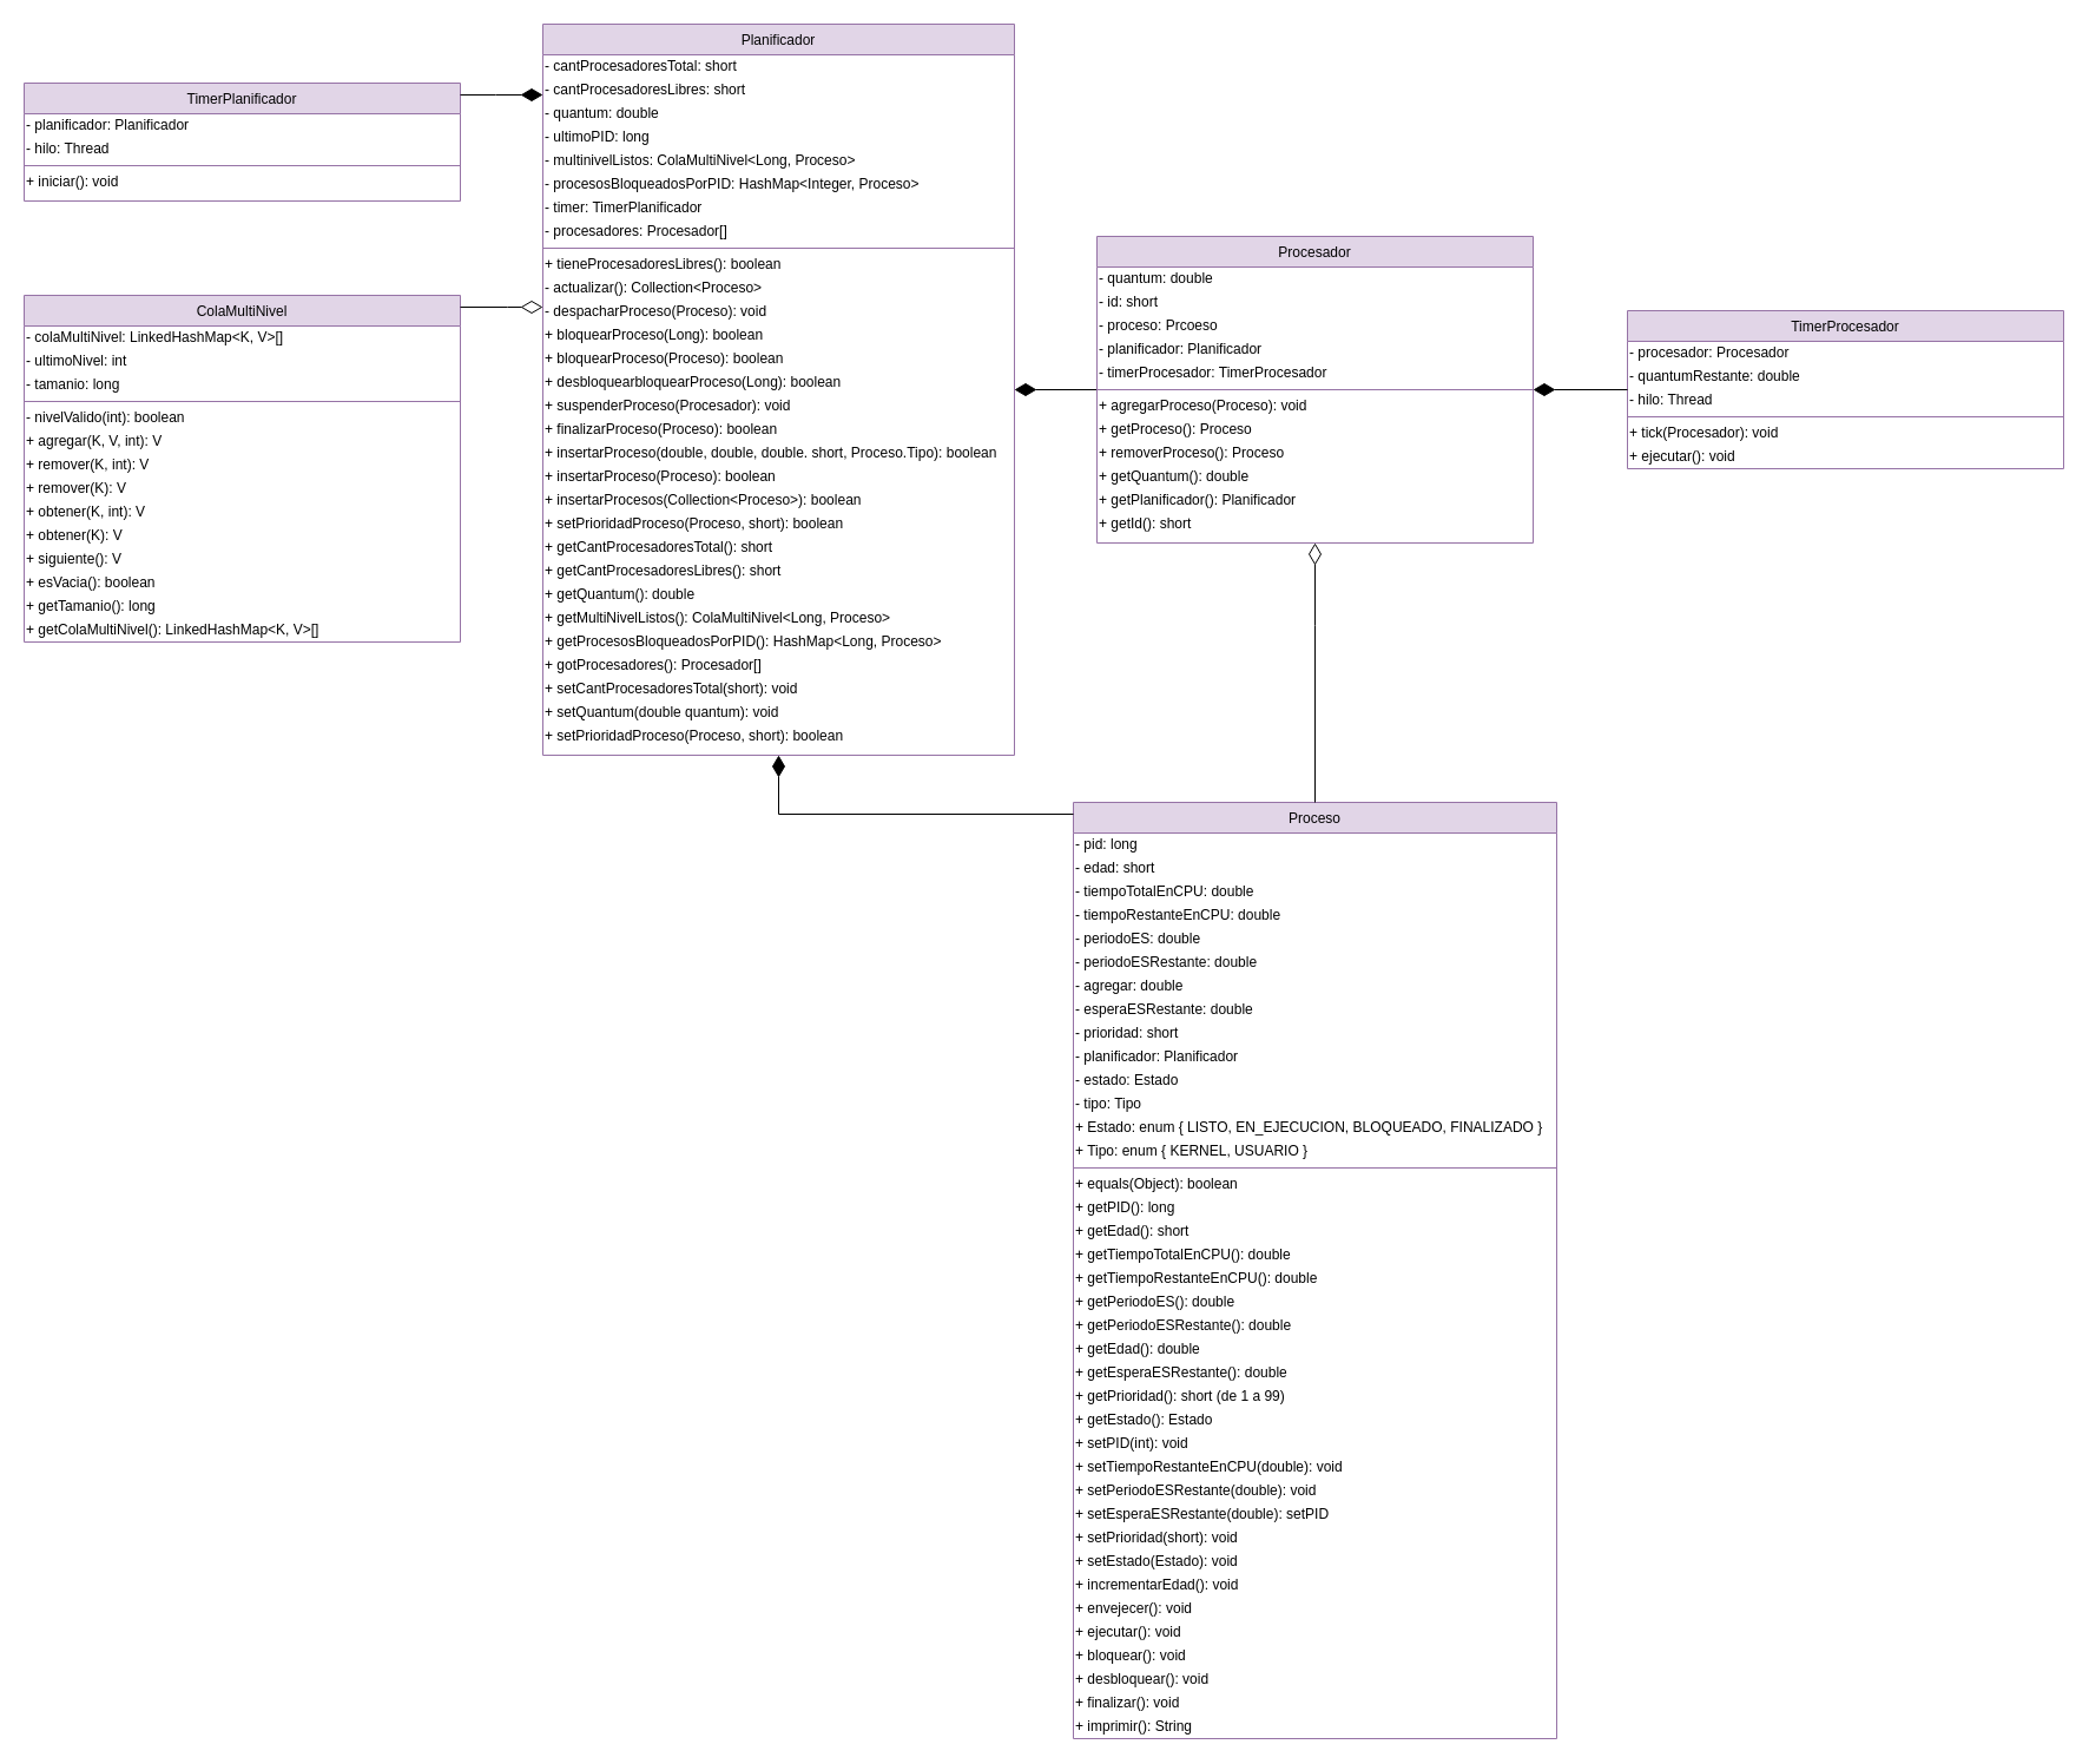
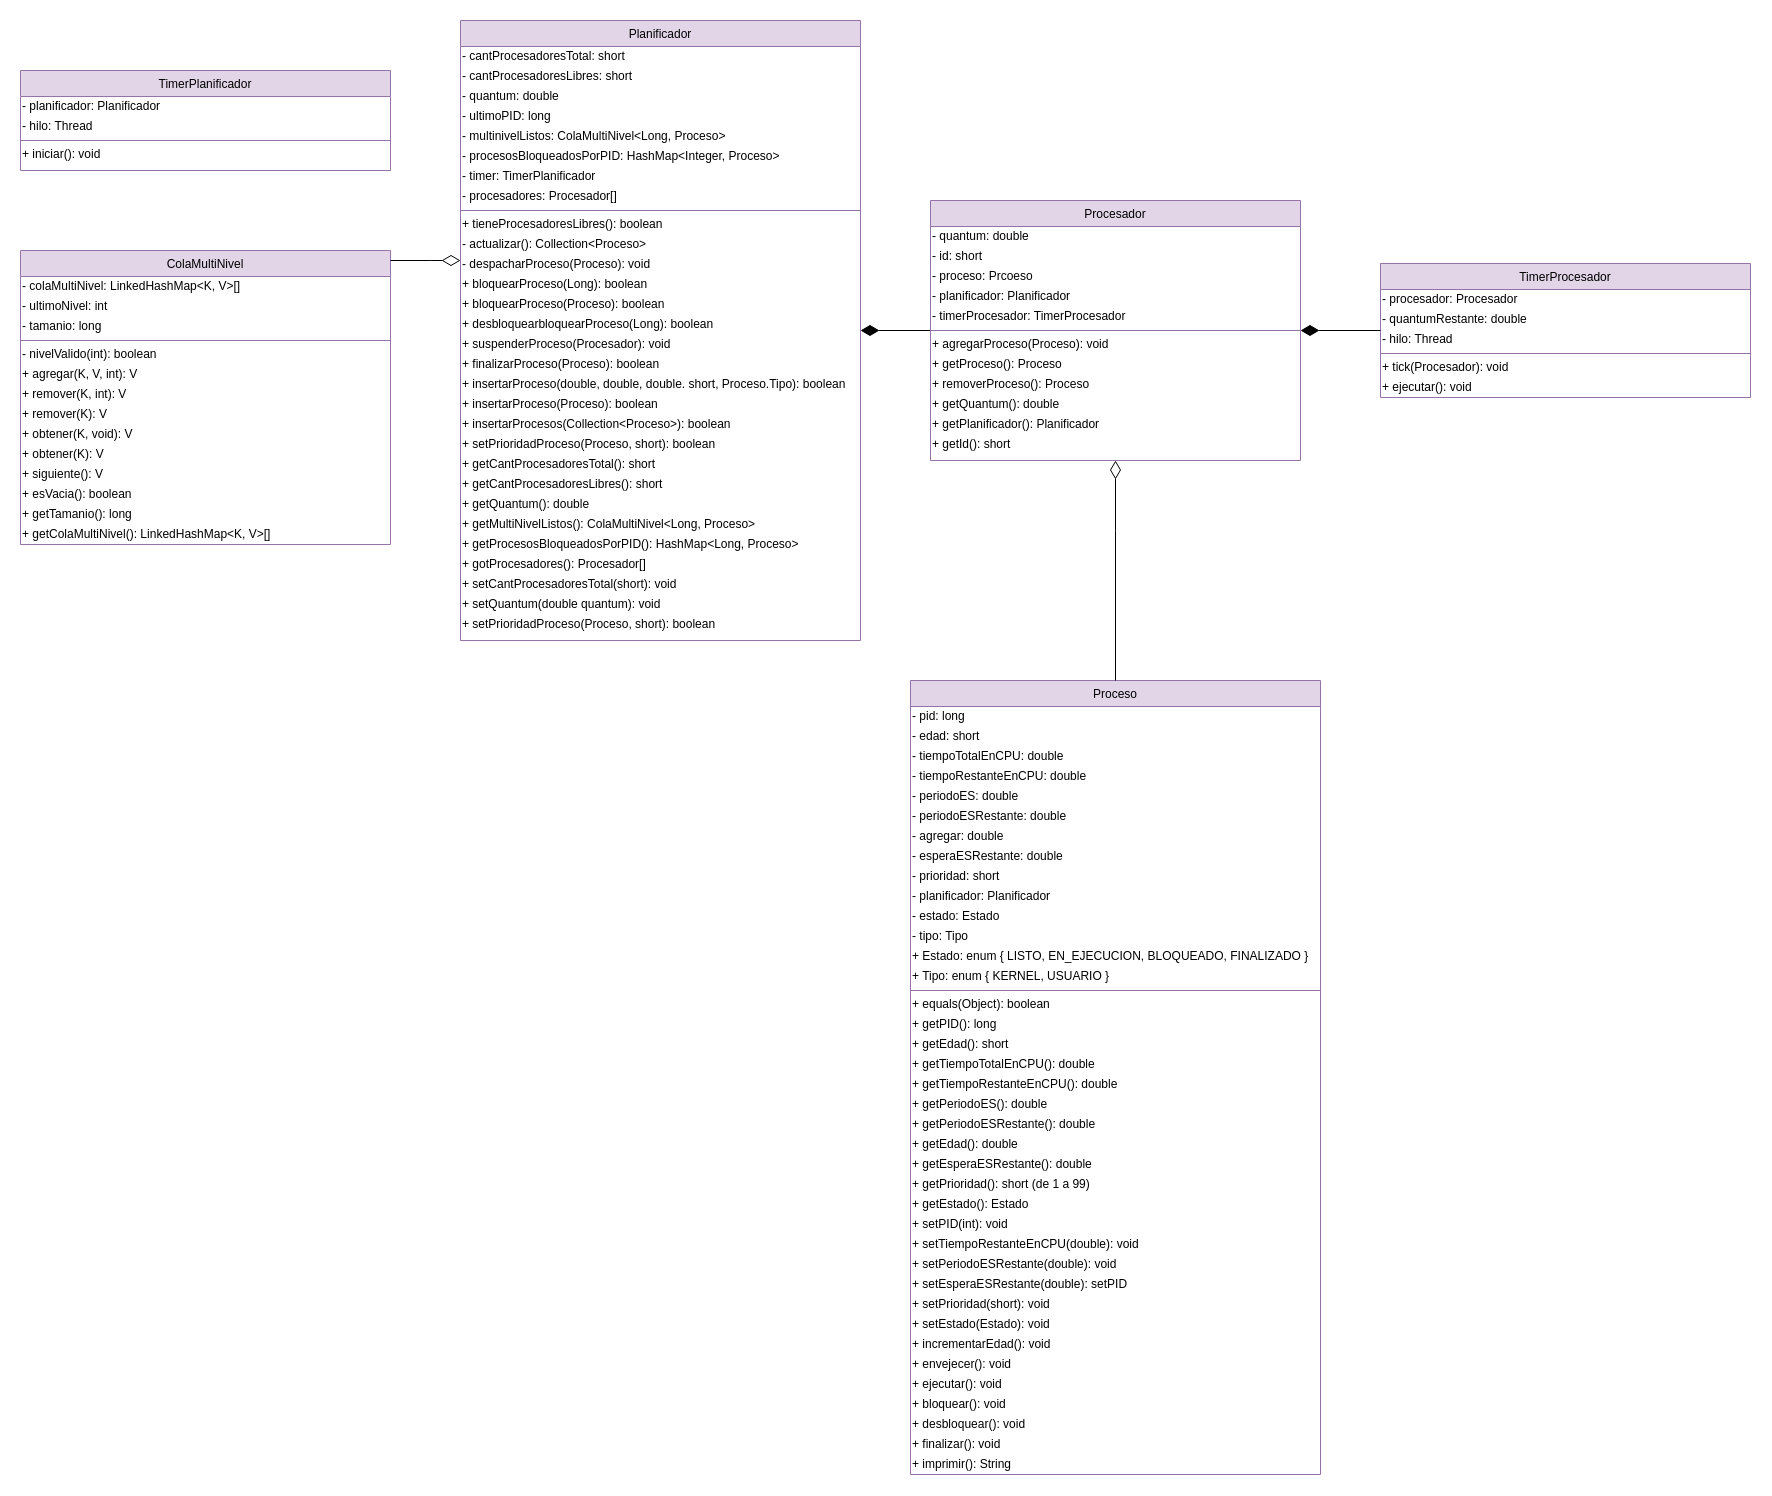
- <mxCell id="115" value="" style="endArrow=none;html=1;rounded=0;endFill=0;startArrow=diamondThin;startFill=1;strokeWidth=1;endSize=6;edgeStyle=orthogonalEdgeStyle;startSize=16;" edge="1" parent="1" source="2" target="87"><mxGeometry width="50" height="50" relative="1" as="geometry"><mxPoint x="940" y="340" as="sourcePoint" /><mxPoint x="870" y="340" as="targetPoint" /><Array as="points"><mxPoint x="420" y="80" /><mxPoint x="420" y="80" /></Array></mxGeometry></mxCell>
- <mxCell id="108" value="+ obtener(K, int): V" style="text;html=1;align=left;verticalAlign=middle;resizable=0;points=[];autosize=1;" parent="99" vertex="1"><mxGeometry y="174" width="370" height="20" as="geometry" /></mxCell>
+ <mxCell id="108" value="+ obtener(K, void): V" style="text;html=1;align=left;verticalAlign=middle;resizable=0;points=[];autosize=1;" parent="99" vertex="1"><mxGeometry y="174" width="370" height="20" as="geometry" /></mxCell>
- <mxCell id="117" value="" style="endArrow=diamondThin;html=1;rounded=0;endFill=1;startArrow=none;startFill=0;strokeWidth=1;endSize=16;edgeStyle=orthogonalEdgeStyle;" edge="1" parent="1" source="33" target="2"><mxGeometry width="50" height="50" relative="1" as="geometry"><mxPoint x="940" y="340" as="sourcePoint" /><mxPoint x="870" y="340" as="targetPoint" /><Array as="points"><mxPoint x="660" y="690" /></Array></mxGeometry></mxCell>
